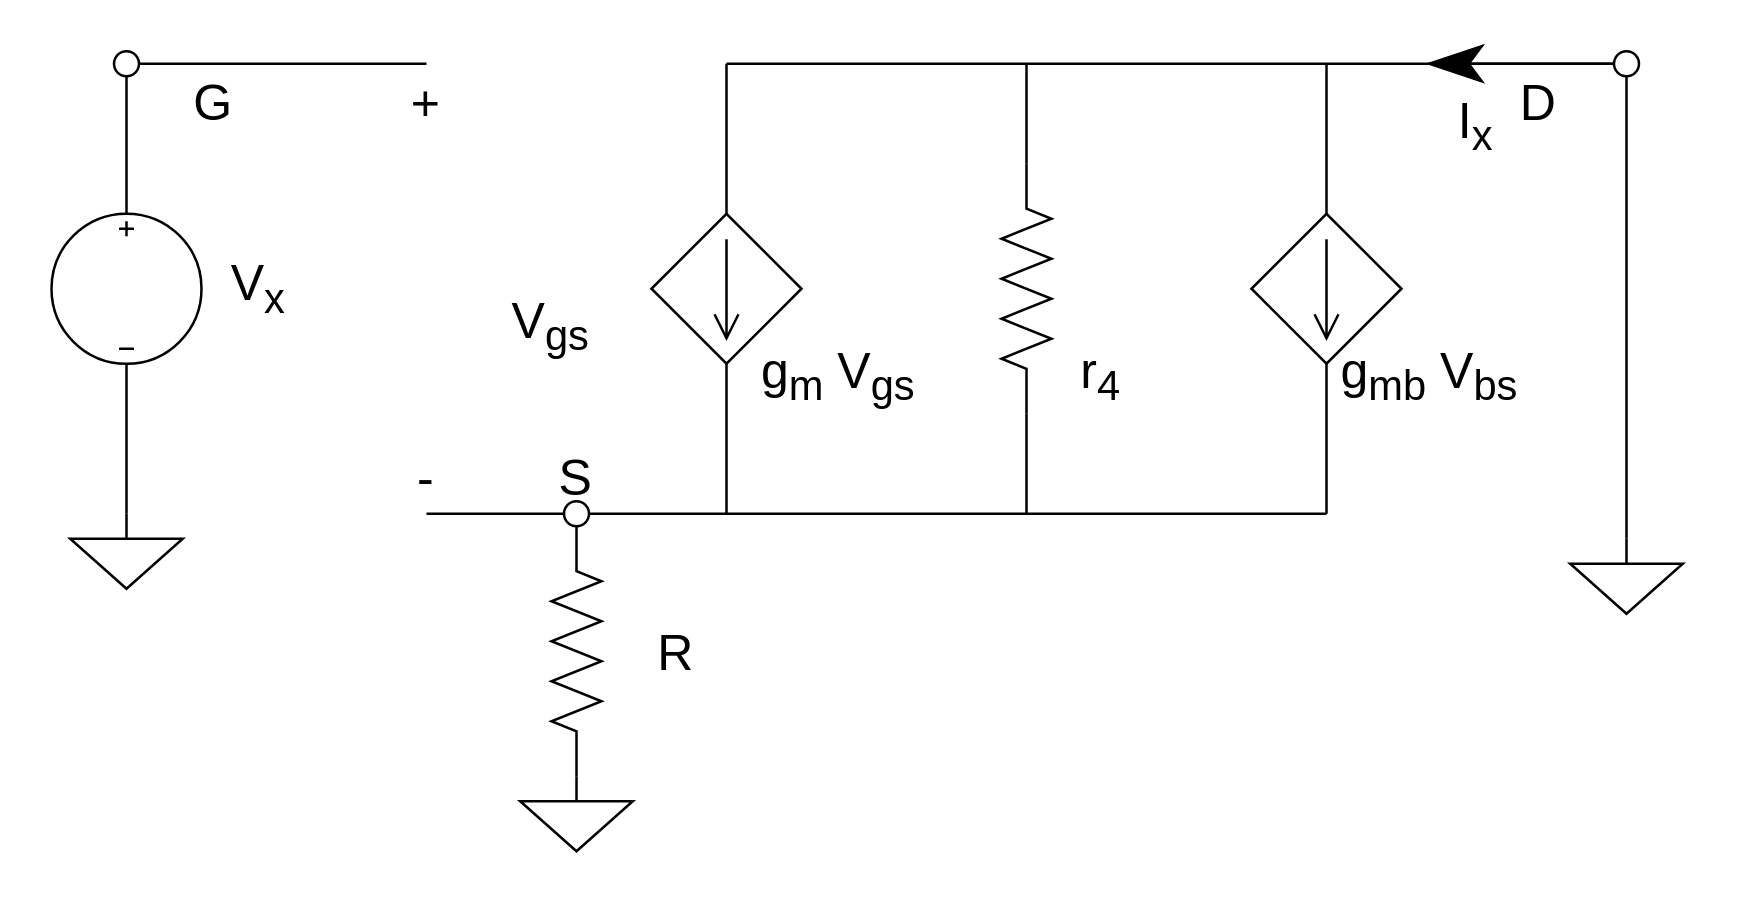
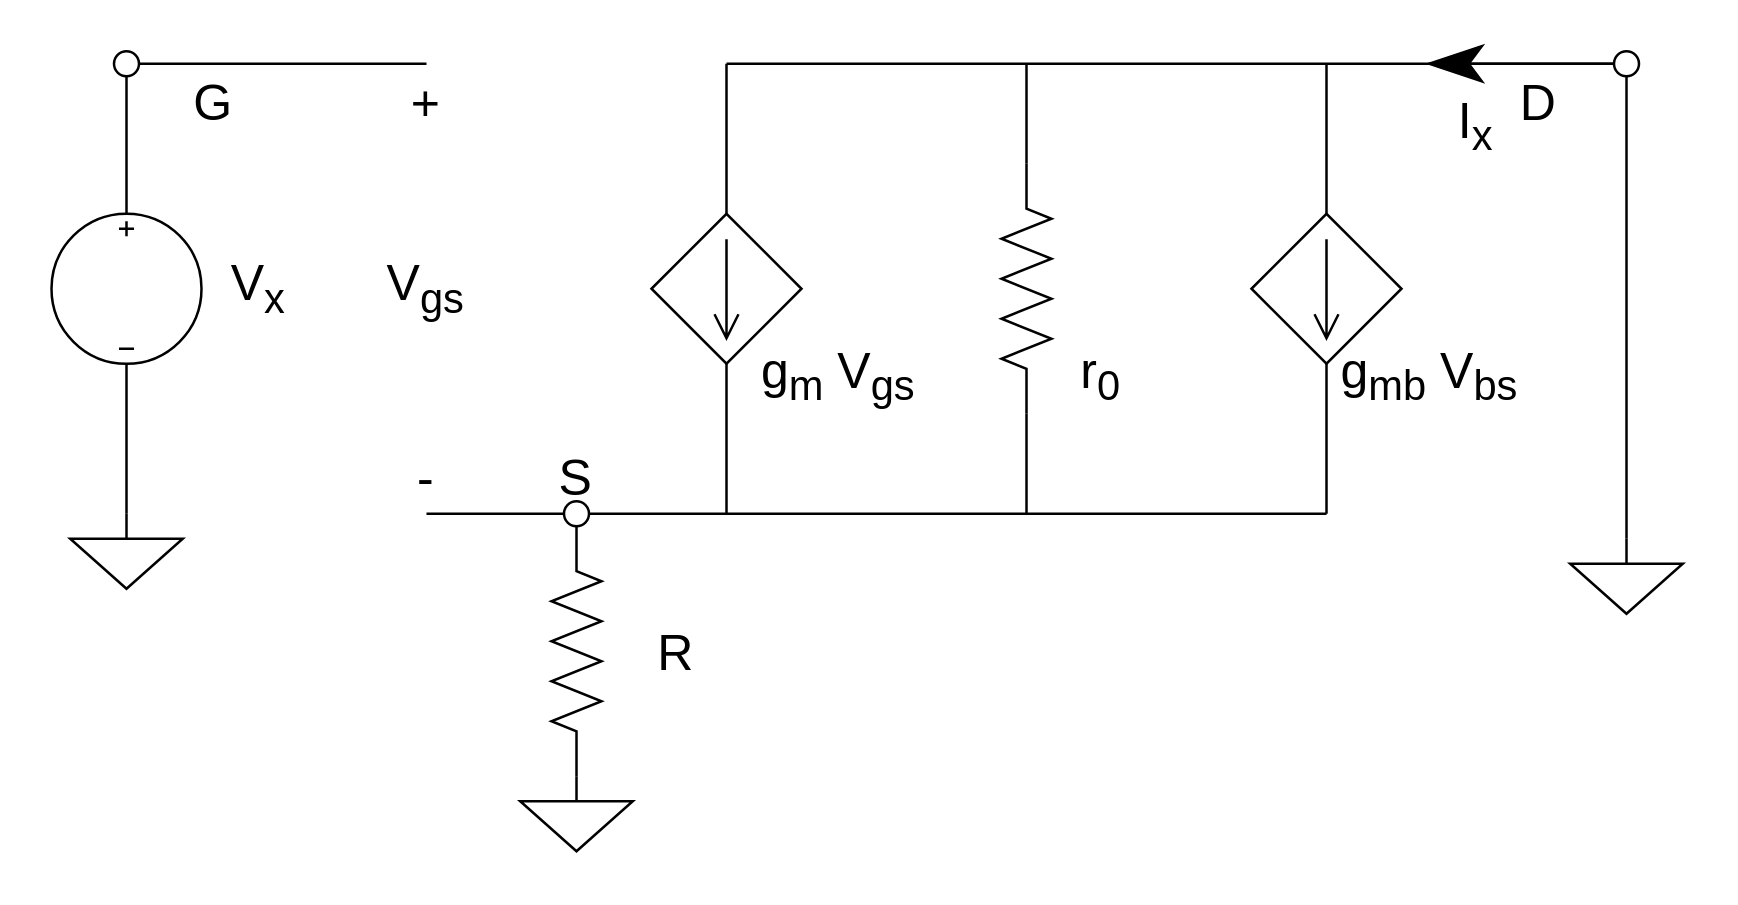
- <mxCell id="19" value="V&lt;sub&gt;gs&lt;/sub&gt;" style="text;html=1;align=center;verticalAlign=middle;whiteSpace=wrap;rounded=0;fontSize=20;" vertex="1" parent="1"><mxGeometry x="190" y="115" width="60" height="30" as="geometry" /></mxCell>
+ <mxCell id="19" value="V&lt;sub&gt;gs&lt;/sub&gt;" style="text;html=1;align=center;verticalAlign=middle;whiteSpace=wrap;rounded=0;fontSize=20;" vertex="1" parent="1"><mxGeometry x="140" y="100" width="60" height="30" as="geometry" /></mxCell>
- <mxCell id="9" value="r&lt;sub&gt;4&lt;/sub&gt;" style="text;html=1;align=center;verticalAlign=middle;whiteSpace=wrap;rounded=0;fontSize=20;" vertex="1" parent="1"><mxGeometry x="410" y="135" width="60" height="30" as="geometry" /></mxCell>
+ <mxCell id="9" value="r&lt;sub&gt;0&lt;/sub&gt;" style="text;html=1;align=center;verticalAlign=middle;whiteSpace=wrap;rounded=0;fontSize=20;" vertex="1" parent="1"><mxGeometry x="410" y="135" width="60" height="30" as="geometry" /></mxCell>
